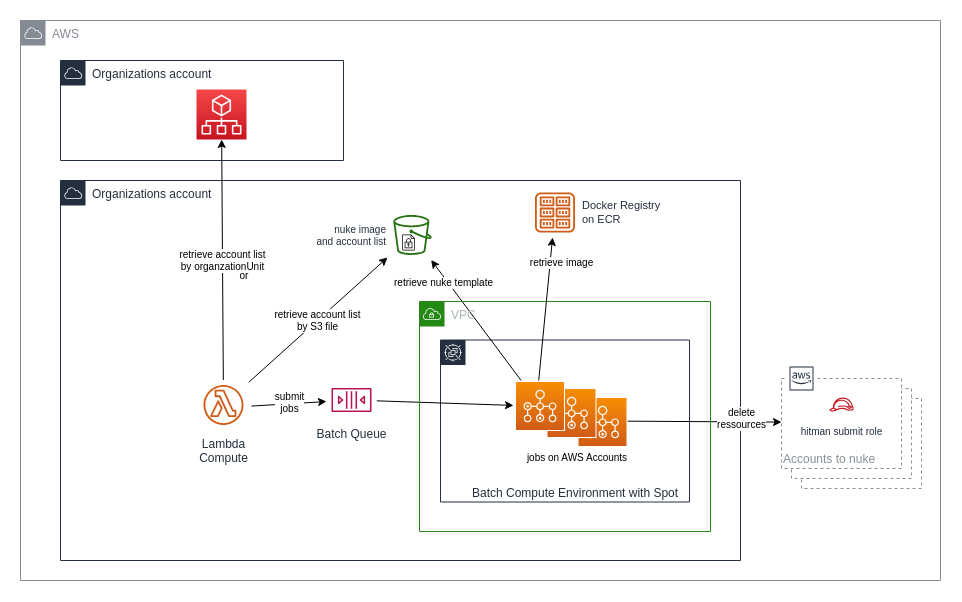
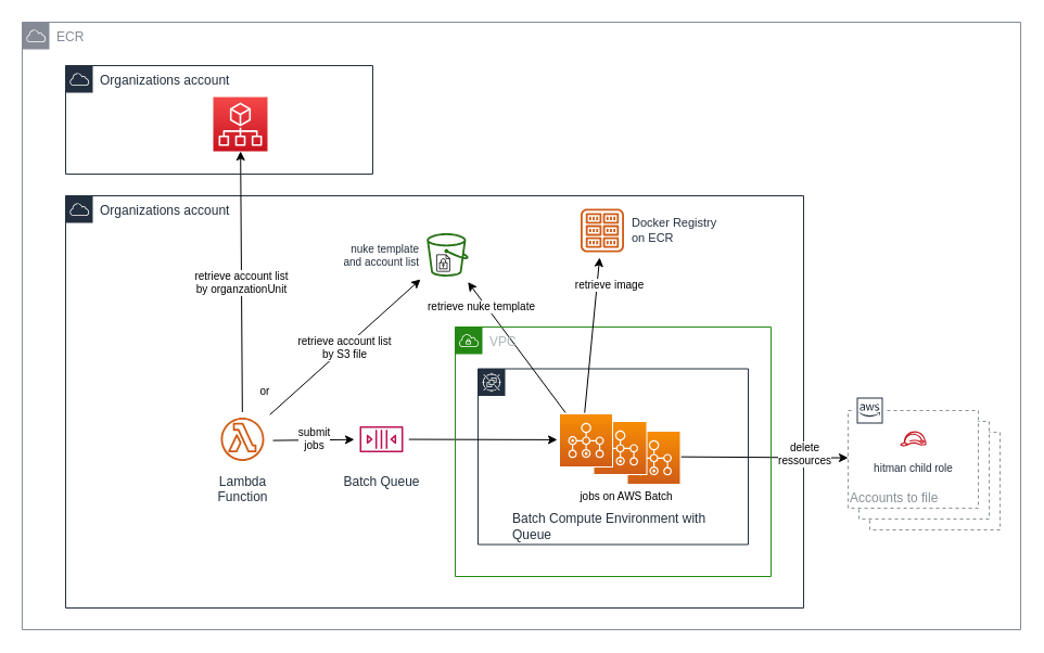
- <mxCell id="2" value="AWS" style="outlineConnect=0;gradientColor=none;html=1;whiteSpace=wrap;fontSize=12;fontStyle=0;shape=mxgraph.aws4.group;grIcon=mxgraph.aws4.group_aws_cloud;strokeColor=#858B94;fillColor=none;verticalAlign=top;align=left;spacingLeft=30;fontColor=#858B94;dashed=0;" parent="1" vertex="1"><mxGeometry x="20" y="20" width="920" height="560" as="geometry" /></mxCell>
+ <mxCell id="2" value="ECR" style="outlineConnect=0;gradientColor=none;html=1;whiteSpace=wrap;fontSize=12;fontStyle=0;shape=mxgraph.aws4.group;grIcon=mxgraph.aws4.group_aws_cloud;strokeColor=#858B94;fillColor=none;verticalAlign=top;align=left;spacingLeft=30;fontColor=#858B94;dashed=0;" parent="1" vertex="1"><mxGeometry x="20" y="20" width="920" height="560" as="geometry" /></mxCell>
- <mxCell id="21" value="&lt;span style=&quot;font-size: 10px;&quot;&gt;nuke image&lt;/span&gt;&lt;br style=&quot;font-size: 10px;&quot;&gt;&lt;span style=&quot;font-size: 10px;&quot;&gt;and account list&lt;/span&gt;" style="strokeColor=#277116;points=[[0,0],[0.25,0],[0.5,0],[0.75,0],[1,0],[1,0.25],[1,0.5],[1,0.75],[1,1],[0.75,1],[0.5,1],[0.25,1],[0,1],[0,0.75],[0,0.5],[0,0.25]];outlineConnect=0;fontColor=#232F3E;gradientColor=none;fillColor=#ffffff;dashed=0;verticalLabelPosition=middle;verticalAlign=middle;align=right;html=1;fontSize=10;fontStyle=0;aspect=fixed;shape=mxgraph.aws4.resourceIcon;resIcon=mxgraph.aws4.bucket;labelPosition=left;" parent="1" vertex="1"><mxGeometry x="387" y="209.5" width="50" height="50" as="geometry" /></mxCell>
+ <mxCell id="21" value="&lt;span style=&quot;font-size: 10px;&quot;&gt;nuke template&lt;/span&gt;&lt;br style=&quot;font-size: 10px;&quot;&gt;&lt;span style=&quot;font-size: 10px;&quot;&gt;and account list&lt;/span&gt;" style="strokeColor=#277116;points=[[0,0],[0.25,0],[0.5,0],[0.75,0],[1,0],[1,0.25],[1,0.5],[1,0.75],[1,1],[0.75,1],[0.5,1],[0.25,1],[0,1],[0,0.75],[0,0.5],[0,0.25]];outlineConnect=0;fontColor=#232F3E;gradientColor=none;fillColor=#ffffff;dashed=0;verticalLabelPosition=middle;verticalAlign=middle;align=right;html=1;fontSize=10;fontStyle=0;aspect=fixed;shape=mxgraph.aws4.resourceIcon;resIcon=mxgraph.aws4.bucket;labelPosition=left;" parent="1" vertex="1"><mxGeometry x="387" y="209.5" width="50" height="50" as="geometry" /></mxCell>
- <mxCell id="26" value="or" style="text;html=1;strokeColor=none;fillColor=none;align=center;verticalAlign=middle;whiteSpace=wrap;rounded=0;fontSize=10;" parent="1" vertex="1"><mxGeometry x="224" y="264.5" width="40" height="20" as="geometry" /></mxCell>
+ <mxCell id="26" value="or" style="text;html=1;strokeColor=none;fillColor=none;align=center;verticalAlign=middle;whiteSpace=wrap;rounded=0;fontSize=10;" parent="1" vertex="1"><mxGeometry x="224" y="349.5" width="40" height="20" as="geometry" /></mxCell>
- <mxCell id="16" value="Batch Queue" style="strokeColor=#BC1356;points=[[0,0],[0.25,0],[0.5,0],[0.75,0],[1,0],[1,0.25],[1,0.5],[1,0.75],[1,1],[0.75,1],[0.5,1],[0.25,1],[0,1],[0,0.75],[0,0.5],[0,0.25]];outlineConnect=0;fontColor=#232F3E;gradientColor=none;fillColor=#ffffff;dashed=0;verticalLabelPosition=bottom;verticalAlign=top;align=center;html=1;fontSize=12;fontStyle=0;aspect=fixed;shape=mxgraph.aws4.resourceIcon;resIcon=mxgraph.aws4.queue;" parent="1" vertex="1"><mxGeometry x="326" y="379.5" width="50" height="40" as="geometry" /></mxCell>
+ <mxCell id="16" value="Batch Queue" style="strokeColor=#BC1356;points=[[0,0],[0.25,0],[0.5,0],[0.75,0],[1,0],[1,0.25],[1,0.5],[1,0.75],[1,1],[0.75,1],[0.5,1],[0.25,1],[0,1],[0,0.75],[0,0.5],[0,0.25]];outlineConnect=0;fontColor=#232F3E;gradientColor=none;fillColor=#ffffff;dashed=0;verticalLabelPosition=bottom;verticalAlign=top;align=center;html=1;fontSize=12;fontStyle=0;aspect=fixed;shape=mxgraph.aws4.resourceIcon;resIcon=mxgraph.aws4.queue;" parent="1" vertex="1"><mxGeometry x="326" y="379.5" width="50" height="50" as="geometry" /></mxCell>
- <mxCell id="14" value="&lt;span style=&quot;font-size: 10px;&quot;&gt;hitman submit role&lt;/span&gt;" style="strokeColor=#C7131F;points=[[0,0],[0.25,0],[0.5,0],[0.75,0],[1,0],[1,0.25],[1,0.5],[1,0.75],[1,1],[0.75,1],[0.5,1],[0.25,1],[0,1],[0,0.75],[0,0.5],[0,0.25]];outlineConnect=0;fontColor=#232F3E;gradientColor=none;fillColor=#ffffff;dashed=0;verticalLabelPosition=bottom;verticalAlign=top;align=center;html=1;fontSize=10;fontStyle=0;aspect=fixed;shape=mxgraph.aws4.resourceIcon;resIcon=mxgraph.aws4.role;labelPosition=center;" parent="1" vertex="1"><mxGeometry x="826" y="389" width="30" height="30" as="geometry" /></mxCell>
+ <mxCell id="14" value="&lt;span style=&quot;font-size: 10px;&quot;&gt;hitman child role&lt;/span&gt;" style="strokeColor=#C7131F;points=[[0,0],[0.25,0],[0.5,0],[0.75,0],[1,0],[1,0.25],[1,0.5],[1,0.75],[1,1],[0.75,1],[0.5,1],[0.25,1],[0,1],[0,0.75],[0,0.5],[0,0.25]];outlineConnect=0;fontColor=#232F3E;gradientColor=none;fillColor=#ffffff;dashed=0;verticalLabelPosition=bottom;verticalAlign=top;align=center;html=1;fontSize=10;fontStyle=0;aspect=fixed;shape=mxgraph.aws4.resourceIcon;resIcon=mxgraph.aws4.role;labelPosition=center;" parent="1" vertex="1"><mxGeometry x="826" y="389" width="30" height="30" as="geometry" /></mxCell>
- <mxCell id="15" value="Lambda&#10;Compute" style="strokeColor=#D05C17;points=[[0,0],[0.25,0],[0.5,0],[0.75,0],[1,0],[1,0.25],[1,0.5],[1,0.75],[1,1],[0.75,1],[0.5,1],[0.25,1],[0,1],[0,0.75],[0,0.5],[0,0.25]];outlineConnect=0;fontColor=#232F3E;gradientColor=none;fillColor=#ffffff;dashed=0;verticalLabelPosition=bottom;verticalAlign=top;align=center;html=1;fontSize=12;fontStyle=0;aspect=fixed;shape=mxgraph.aws4.resourceIcon;resIcon=mxgraph.aws4.lambda_function;" parent="1" vertex="1"><mxGeometry x="198" y="379.5" width="50" height="50" as="geometry" /></mxCell>
+ <mxCell id="15" value="Lambda&#10;Function" style="strokeColor=#D05C17;points=[[0,0],[0.25,0],[0.5,0],[0.75,0],[1,0],[1,0.25],[1,0.5],[1,0.75],[1,1],[0.75,1],[0.5,1],[0.25,1],[0,1],[0,0.75],[0,0.5],[0,0.25]];outlineConnect=0;fontColor=#232F3E;gradientColor=none;fillColor=#ffffff;dashed=0;verticalLabelPosition=bottom;verticalAlign=top;align=center;html=1;fontSize=12;fontStyle=0;aspect=fixed;shape=mxgraph.aws4.resourceIcon;resIcon=mxgraph.aws4.lambda_function;" parent="1" vertex="1"><mxGeometry x="198" y="379.5" width="50" height="50" as="geometry" /></mxCell>
- <mxCell id="24" value="jobs on AWS Accounts" style="text;html=1;strokeColor=none;fillColor=none;align=center;verticalAlign=middle;whiteSpace=wrap;rounded=0;fontSize=10;" parent="1" vertex="1"><mxGeometry x="512" y="446.5" width="130" height="20" as="geometry" /></mxCell>
+ <mxCell id="24" value="jobs on AWS Batch" style="text;html=1;strokeColor=none;fillColor=none;align=center;verticalAlign=middle;whiteSpace=wrap;rounded=0;fontSize=10;" parent="1" vertex="1"><mxGeometry x="512" y="446.5" width="130" height="20" as="geometry" /></mxCell>
- <mxCell id="11" value="Accounts to nuke" style="outlineConnect=0;gradientColor=none;html=1;whiteSpace=wrap;fontSize=12;fontStyle=0;strokeColor=#879196;fillColor=#ffffff;verticalAlign=bottom;align=left;fontColor=#879196;dashed=1;spacingTop=3;" parent="1" vertex="1"><mxGeometry x="781" y="378" width="120" height="90" as="geometry" /></mxCell>
+ <mxCell id="11" value="Accounts to file" style="outlineConnect=0;gradientColor=none;html=1;whiteSpace=wrap;fontSize=12;fontStyle=0;strokeColor=#879196;fillColor=#ffffff;verticalAlign=bottom;align=left;fontColor=#879196;dashed=1;spacingTop=3;" parent="1" vertex="1"><mxGeometry x="781" y="378" width="120" height="90" as="geometry" /></mxCell>
- <mxCell id="6" value="Batch Compute Environment with Spot" style="outlineConnect=0;gradientColor=none;html=1;whiteSpace=wrap;fontSize=12;fontStyle=0;shape=mxgraph.aws4.group;grIcon=mxgraph.aws4.group_spot_fleet;strokeColor=#232F3E;fillColor=none;verticalAlign=bottom;align=left;spacingLeft=30;fontColor=#232F3E;dashed=0;" parent="1" vertex="1"><mxGeometry x="440" y="339.5" width="249" height="162" as="geometry" /></mxCell>
+ <mxCell id="6" value="Batch Compute Environment with Queue" style="outlineConnect=0;gradientColor=none;html=1;whiteSpace=wrap;fontSize=12;fontStyle=0;shape=mxgraph.aws4.group;grIcon=mxgraph.aws4.group_spot_fleet;strokeColor=#232F3E;fillColor=none;verticalAlign=bottom;align=left;spacingLeft=30;fontColor=#232F3E;dashed=0;" parent="1" vertex="1"><mxGeometry x="440" y="339.5" width="249" height="162" as="geometry" /></mxCell>
